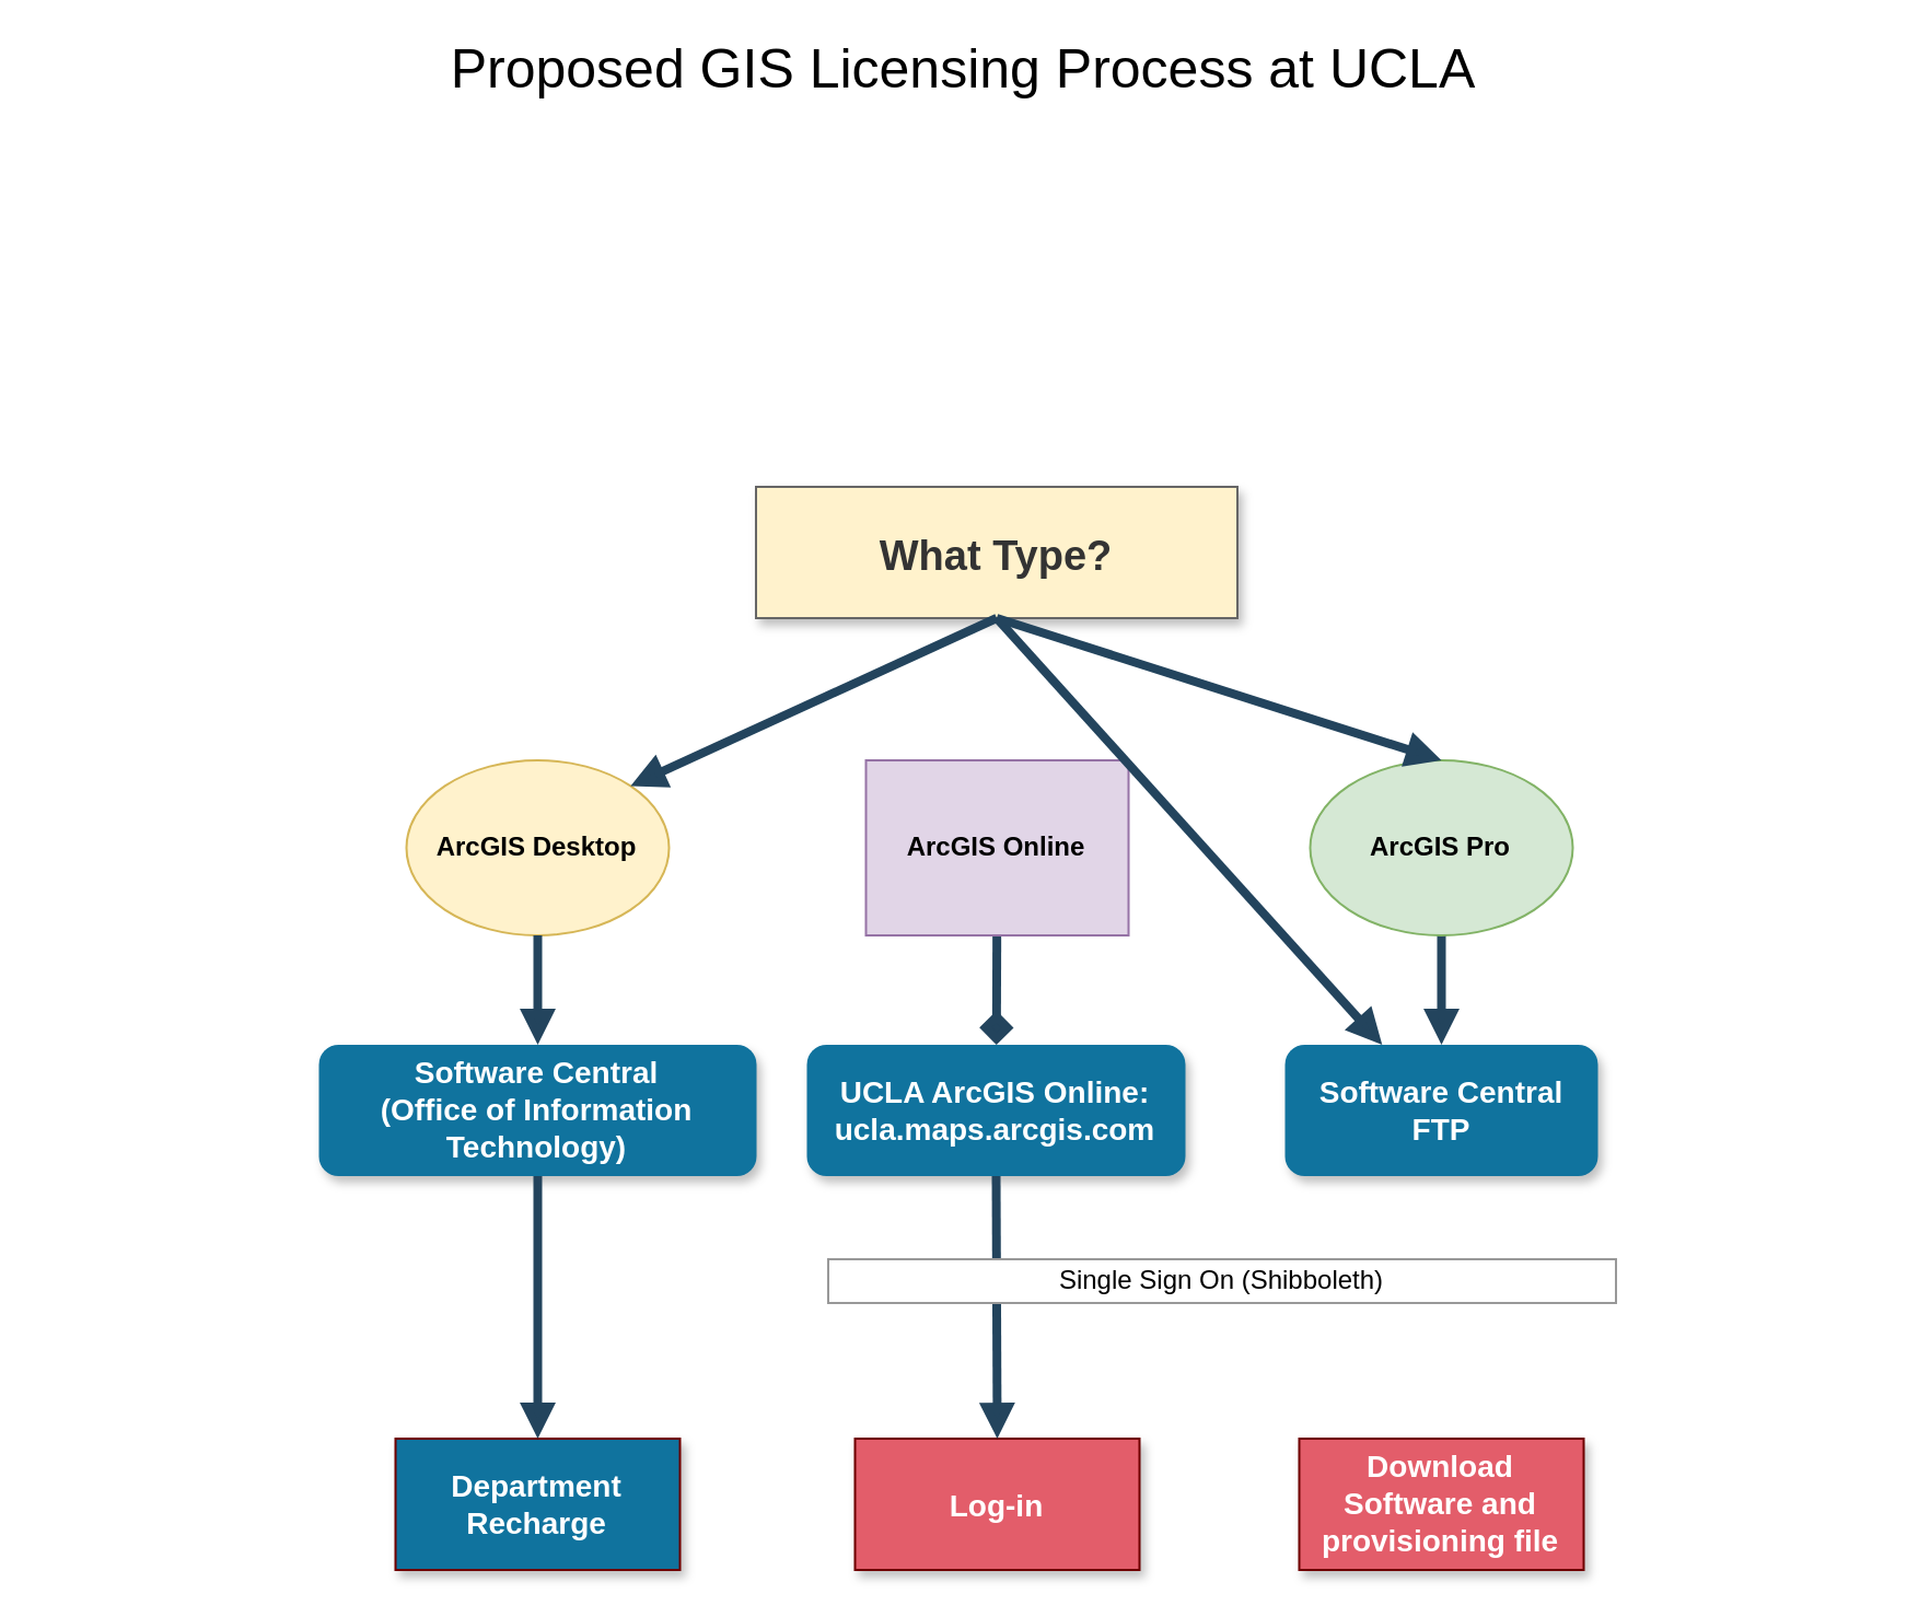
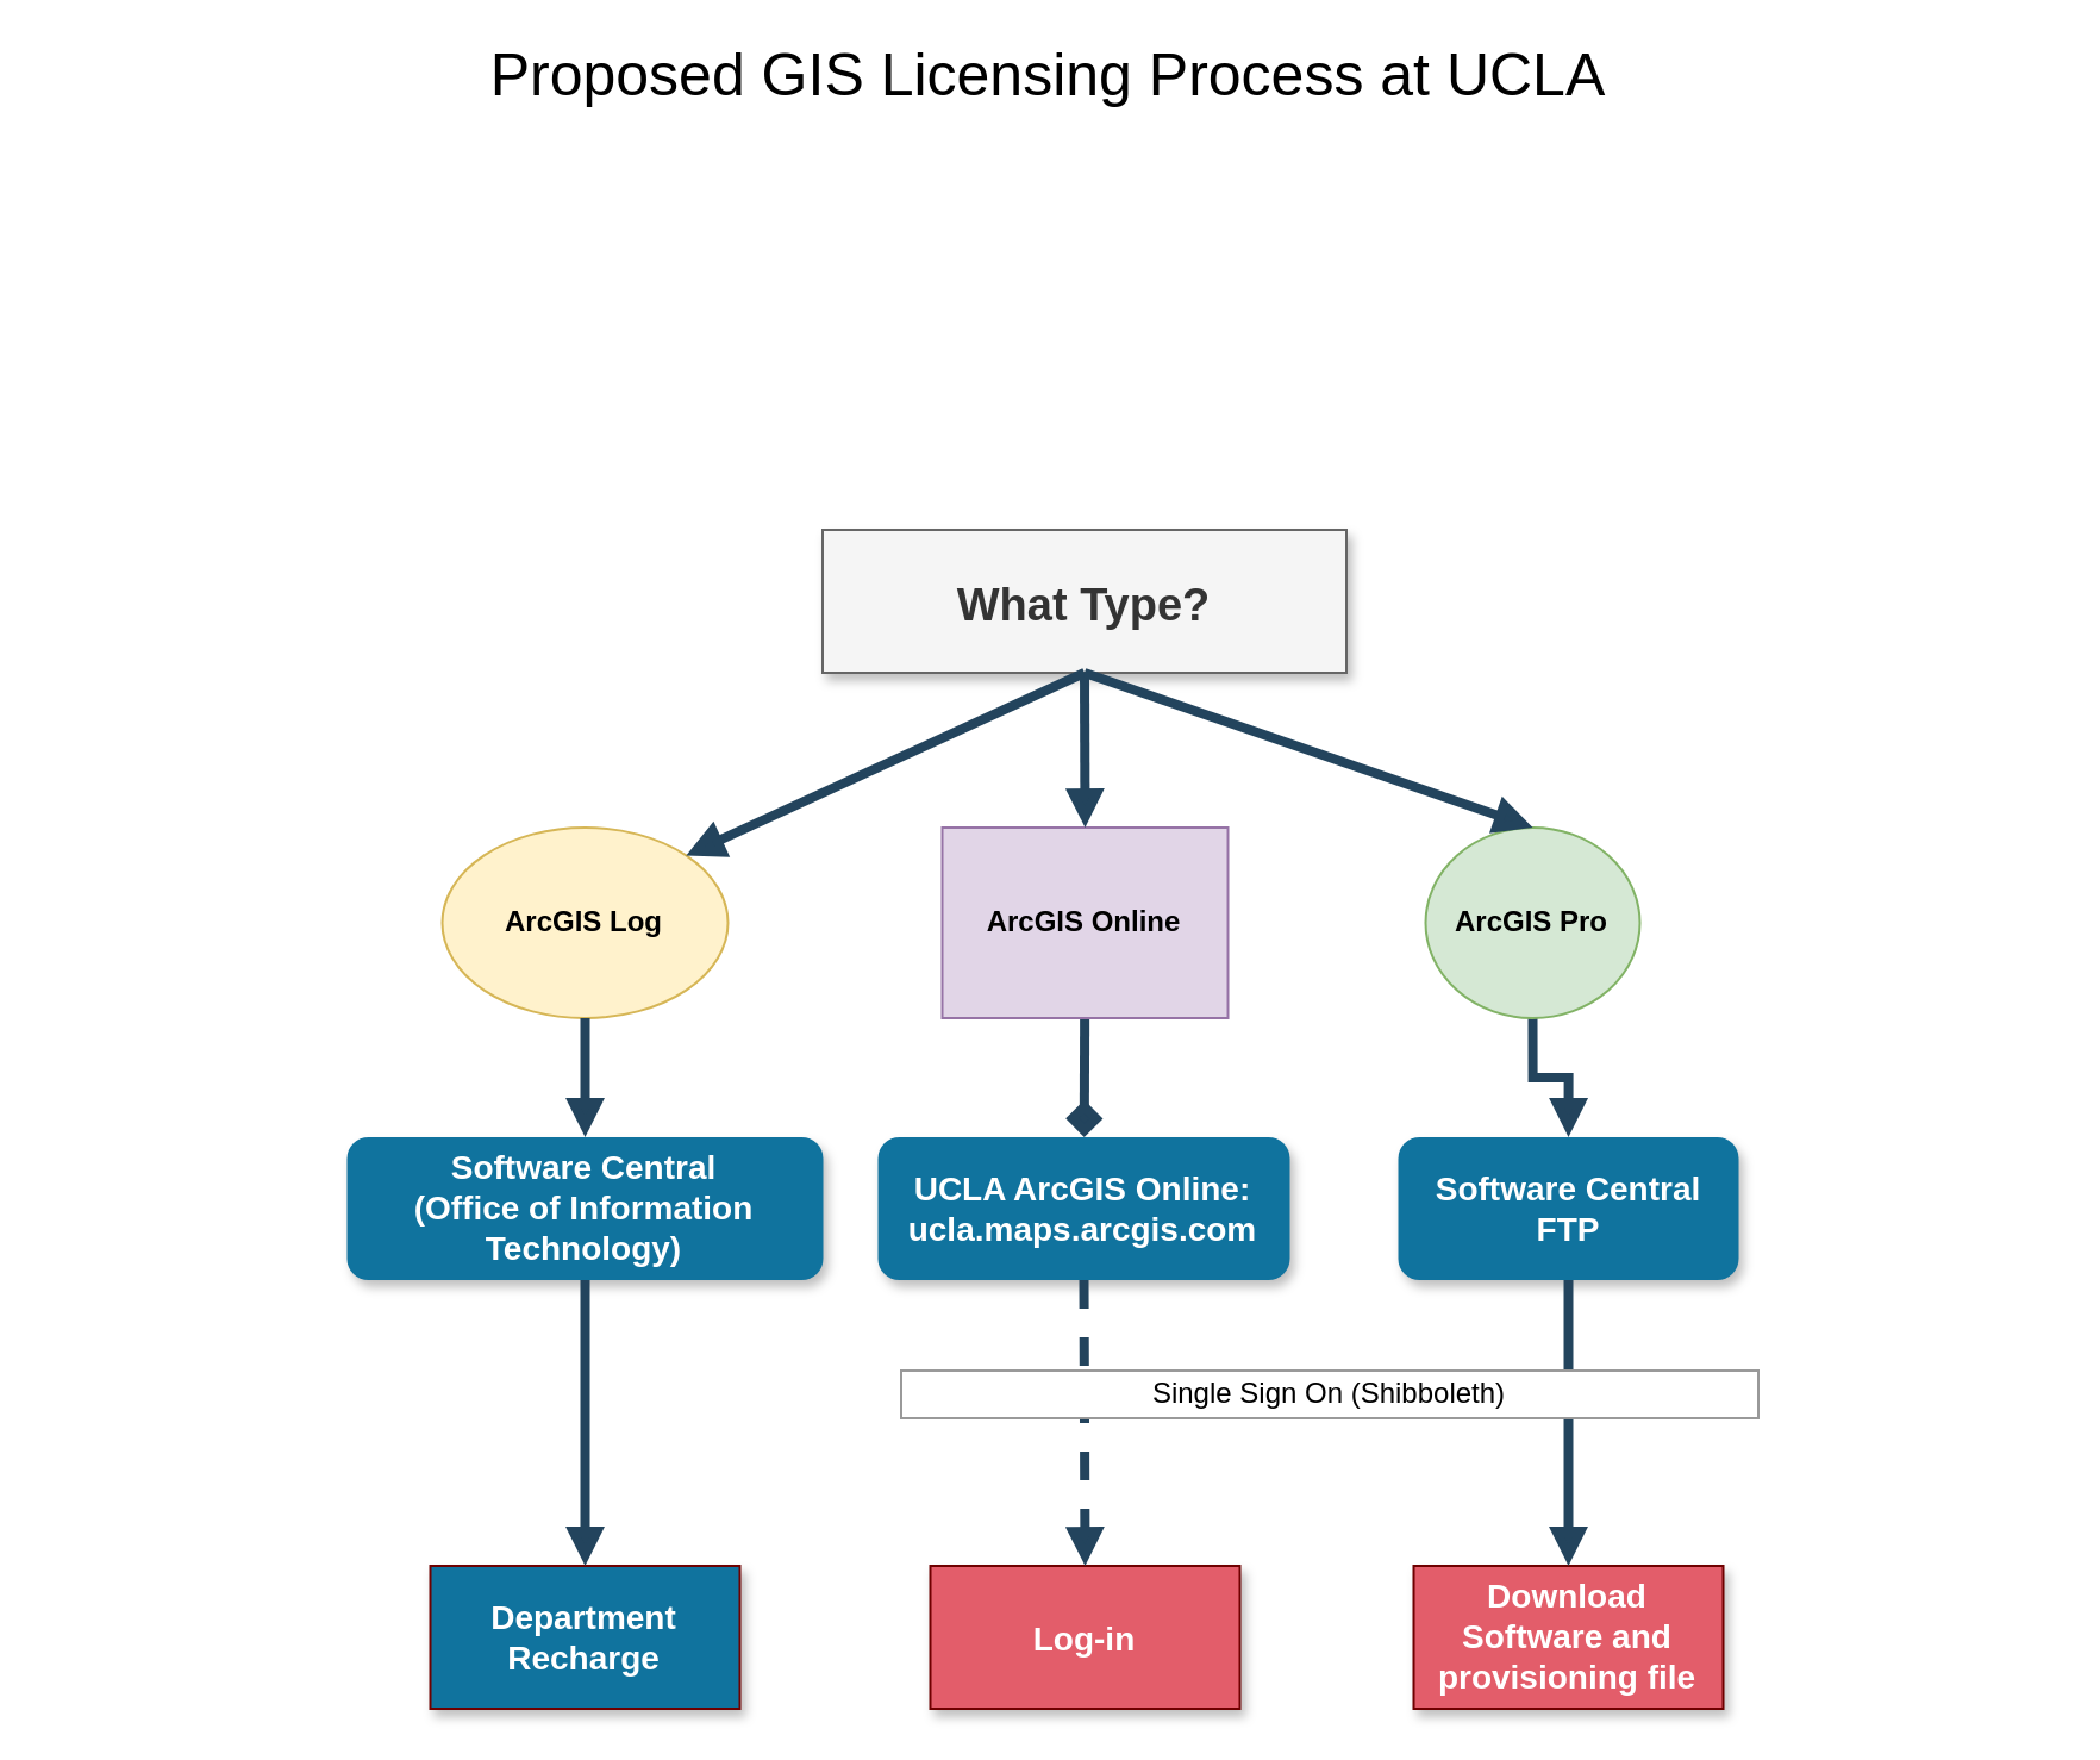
- <mxCell id="9" value="What Type?" style="rounded=0;fillColor=#fff2cc;strokeColor=#666666;shadow=1;fontStyle=1;fontColor=#333333;fontSize=19;" parent="1" vertex="1"><mxGeometry x="345" y="222" width="220" height="60" as="geometry" /></mxCell>
+ <mxCell id="9" value="What Type?" style="rounded=0;fillColor=#f5f5f5;strokeColor=#666666;shadow=1;fontStyle=1;fontColor=#333333;fontSize=19;" parent="1" vertex="1"><mxGeometry x="345" y="222" width="220" height="60" as="geometry" /></mxCell>
- <mxCell id="15" value="" style="elbow=vertical;strokeWidth=4;endArrow=block;endFill=1;fontStyle=1;strokeColor=#23445D;fontSize=12;rounded=0;exitX=0.5;exitY=1;exitDx=0;exitDy=0;" parent="1" source="9" target="11" edge="1"><mxGeometry x="-206.5" y="262" width="100" height="100" as="geometry"><mxPoint x="727.5" y="537" as="sourcePoint" /><mxPoint x="694" y="557" as="targetPoint" /><mxPoint x="18" y="-37" as="offset" /></mxGeometry></mxCell>
+ <mxCell id="15" value="" style="elbow=vertical;strokeWidth=4;endArrow=block;endFill=1;fontStyle=1;strokeColor=#23445D;fontSize=12;rounded=0;exitX=0.5;exitY=1;exitDx=0;exitDy=0;entryX=0.5;entryY=0;entryDx=0;entryDy=0;" parent="1" source="9" target="8" edge="1"><mxGeometry x="-206.5" y="262" width="100" height="100" as="geometry"><mxPoint x="727.5" y="537" as="sourcePoint" /><mxPoint x="694" y="557" as="targetPoint" /><mxPoint x="18" y="-37" as="offset" /></mxGeometry></mxCell>
- <mxCell id="6" value="ArcGIS Desktop" style="ellipse;whiteSpace=wrap;html=1;rounded=0;shadow=0;align=center;fillColor=#fff2cc;strokeColor=#d6b656;fontStyle=1" parent="1" vertex="1"><mxGeometry x="185.25" y="347" width="120" height="80" as="geometry" /></mxCell>
+ <mxCell id="6" value="ArcGIS Log" style="ellipse;whiteSpace=wrap;html=1;rounded=0;shadow=0;align=center;fillColor=#fff2cc;strokeColor=#d6b656;fontStyle=1" parent="1" vertex="1"><mxGeometry x="185.25" y="347" width="120" height="80" as="geometry" /></mxCell>
- <mxCell id="5" value="ArcGIS Pro" style="ellipse;whiteSpace=wrap;html=1;rounded=0;shadow=0;align=center;fillColor=#d5e8d4;strokeColor=#82b366;fontStyle=1" parent="1" vertex="1"><mxGeometry x="598.25" y="347" width="120" height="80" as="geometry" /></mxCell>
+ <mxCell id="5" value="ArcGIS Pro" style="ellipse;whiteSpace=wrap;html=1;rounded=0;shadow=0;align=center;fillColor=#d5e8d4;strokeColor=#82b366;fontStyle=1" parent="1" vertex="1"><mxGeometry x="598.25" y="347" width="90" height="80" as="geometry" /></mxCell>
- <mxCell id="21" style="rounded=0;orthogonalLoop=1;jettySize=auto;html=1;fontSize=12;fontStyle=1;strokeColor=#23445D;strokeWidth=4;endFill=1;endArrow=block;exitX=0.5;exitY=1;exitDx=0;exitDy=0;entryX=0.5;entryY=0;entryDx=0;entryDy=0;" parent="20" source="12" target="18" edge="1"><mxGeometry relative="1" as="geometry"><mxPoint x="60.588" y="-125.002" as="sourcePoint" /><mxPoint x="50" y="145" as="targetPoint" /></mxGeometry></mxCell>
+ <mxCell id="21" style="rounded=0;orthogonalLoop=1;jettySize=auto;html=1;fontSize=12;fontStyle=1;strokeColor=#23445D;strokeWidth=4;endFill=1;endArrow=block;exitX=0.5;exitY=1;exitDx=0;exitDy=0;entryX=0.5;entryY=0;entryDx=0;entryDy=0;dashed=1;" parent="20" source="12" target="18" edge="1"><mxGeometry relative="1" as="geometry"><mxPoint x="60.588" y="-125.002" as="sourcePoint" /><mxPoint x="50" y="145" as="targetPoint" /></mxGeometry></mxCell>
+ <mxCell id="22" style="rounded=0;orthogonalLoop=1;jettySize=auto;html=1;fontSize=12;fontStyle=1;strokeColor=#23445D;strokeWidth=4;endFill=1;endArrow=block;exitX=0.5;exitY=1;exitDx=0;exitDy=0;entryX=0.5;entryY=0;entryDx=0;entryDy=0;" parent="20" source="11" target="19" edge="1"><mxGeometry relative="1" as="geometry"><mxPoint x="60.0" y="55" as="sourcePoint" /><mxPoint x="300" y="145" as="targetPoint" /></mxGeometry></mxCell>
